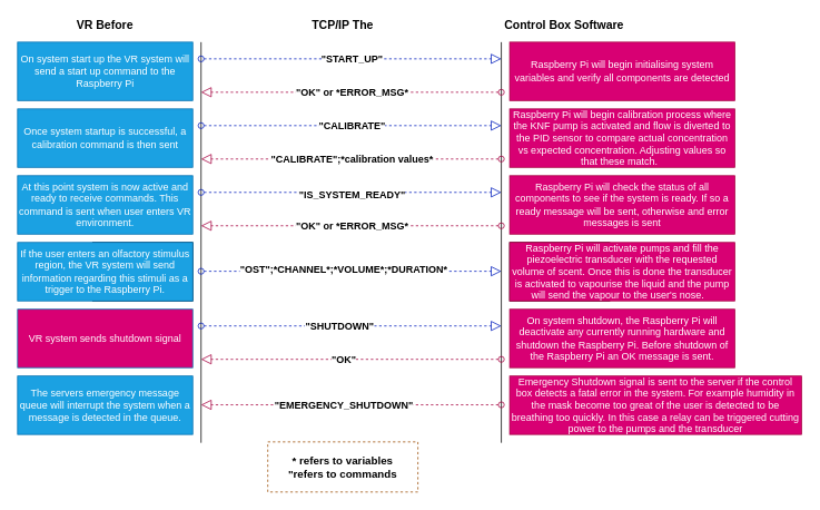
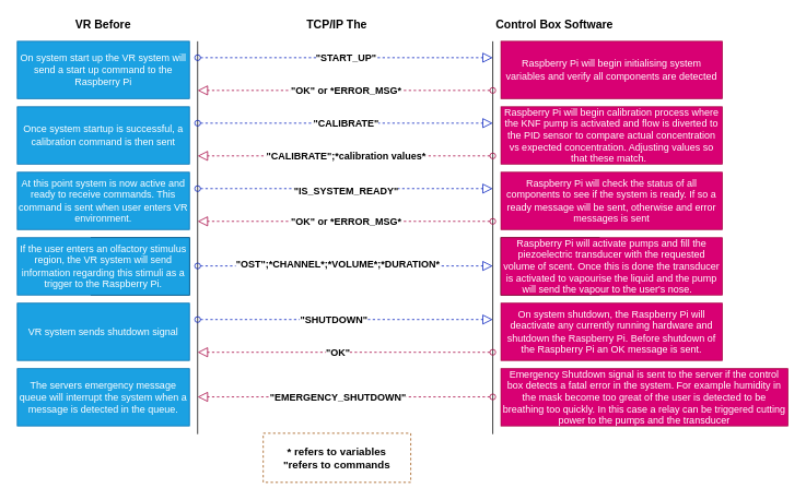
- <mxCell id="16" value="VR system sends shutdown signal" style="rounded=0;whiteSpace=wrap;html=1;fillColor=#d80073;strokeColor=#006EAF;fontColor=#ffffff;" parent="1" vertex="1"><mxGeometry x="20" y="370" width="210" height="70" as="geometry" /></mxCell>
+ <mxCell id="16" value="VR system sends shutdown signal" style="rounded=0;whiteSpace=wrap;html=1;fillColor=#1ba1e2;strokeColor=#006EAF;fontColor=#ffffff;" parent="1" vertex="1"><mxGeometry x="20" y="370" width="210" height="70" as="geometry" /></mxCell>
